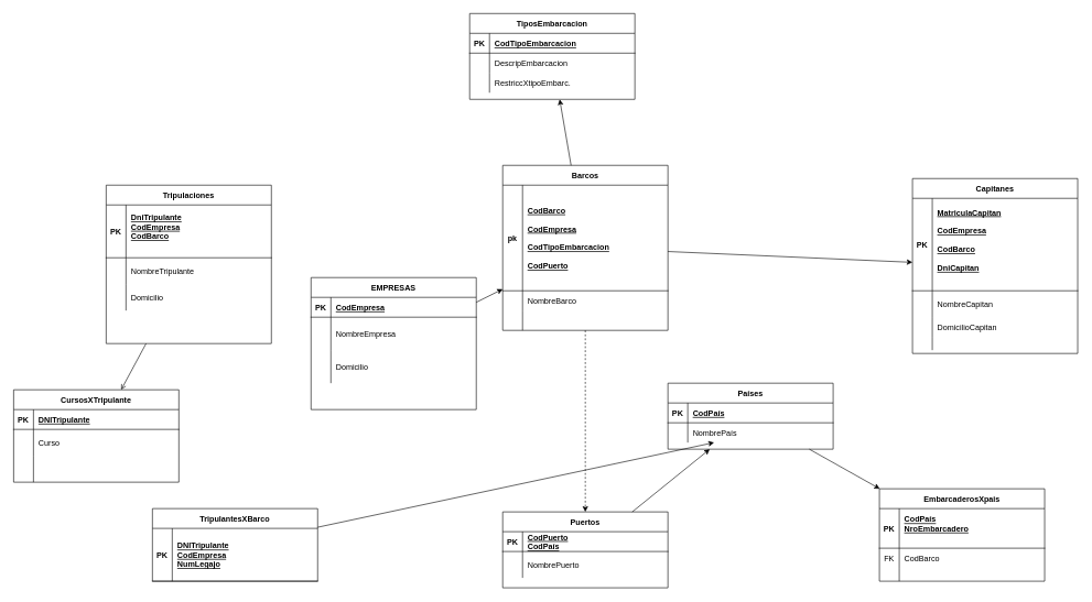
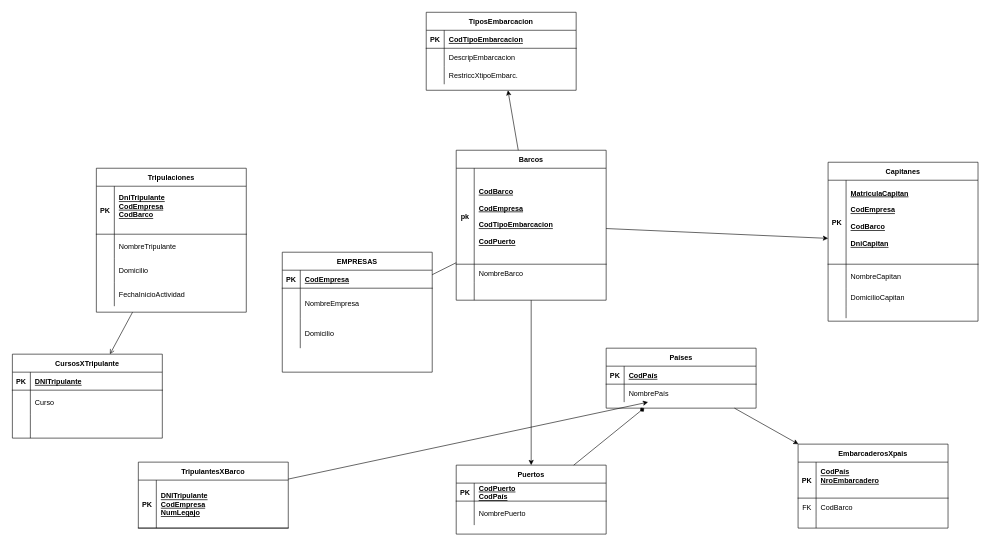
- <mxCell id="82" value="" style="endArrow=classic;html=1;" parent="1" source="22" target="2" edge="1"><mxGeometry width="50" height="50" relative="1" as="geometry"><mxPoint x="850" y="710" as="sourcePoint" /><mxPoint x="860" y="590" as="targetPoint" /></mxGeometry></mxCell>
+ <mxCell id="82" value="" style="endArrow=none;html=1;" parent="1" source="22" target="2" edge="1"><mxGeometry width="50" height="50" relative="1" as="geometry"><mxPoint x="850" y="710" as="sourcePoint" /><mxPoint x="860" y="590" as="targetPoint" /></mxGeometry></mxCell>
+ <mxCell id="44" value="FechaInicioActividad" style="shape=partialRectangle;overflow=hidden;connectable=0;fillColor=none;top=0;left=0;bottom=0;right=0;align=left;spacingLeft=6;" vertex="1" parent="42"><mxGeometry x="30" width="220" height="40" as="geometry" /></mxCell>
- <mxCell id="84" value="" style="endArrow=classic;html=1;dashed=1;" parent="1" source="2" target="58" edge="1"><mxGeometry width="50" height="50" relative="1" as="geometry"><mxPoint x="690" y="630" as="sourcePoint" /><mxPoint x="810" y="560" as="targetPoint" /></mxGeometry></mxCell>
+ <mxCell id="84" value="" style="endArrow=classic;html=1;" parent="1" source="2" target="58" edge="1"><mxGeometry width="50" height="50" relative="1" as="geometry"><mxPoint x="690" y="630" as="sourcePoint" /><mxPoint x="810" y="560" as="targetPoint" /></mxGeometry></mxCell>
- <mxCell id="86" value="" style="endArrow=classic;html=1;" parent="1" source="58" target="65" edge="1"><mxGeometry width="50" height="50" relative="1" as="geometry"><mxPoint x="850" y="630" as="sourcePoint" /><mxPoint x="970" y="560" as="targetPoint" /></mxGeometry></mxCell>
+ <mxCell id="86" value="" style="endArrow=diamond;html=1;" parent="1" source="58" target="65" edge="1"><mxGeometry width="50" height="50" relative="1" as="geometry"><mxPoint x="850" y="630" as="sourcePoint" /><mxPoint x="970" y="560" as="targetPoint" /></mxGeometry></mxCell>
